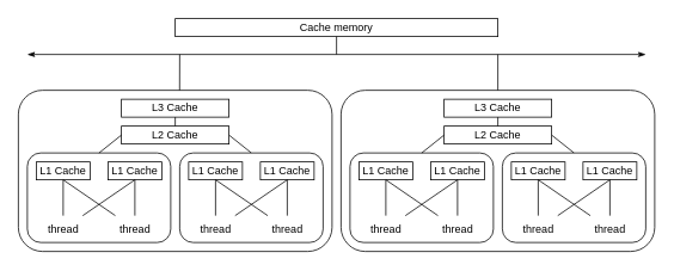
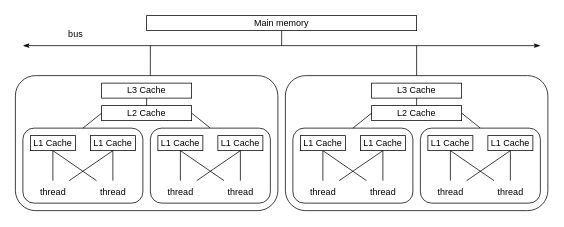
- <mxCell id="2" value="Cache memory" style="whiteSpace=wrap;html=1;" vertex="1" parent="1"><mxGeometry x="195" y="20" width="360" height="20" as="geometry" /></mxCell>
+ <mxCell id="2" value="Main memory" style="whiteSpace=wrap;html=1;" vertex="1" parent="1"><mxGeometry x="195" y="20" width="360" height="20" as="geometry" /></mxCell>
+ <mxCell id="5" value="&lt;div&gt;bus&lt;/div&gt;" style="text;html=1;align=center;verticalAlign=middle;resizable=0;points=[];autosize=1;strokeColor=none;fillColor=none;" vertex="1" parent="1"><mxGeometry x="80" y="30" width="40" height="30" as="geometry" /></mxCell>
